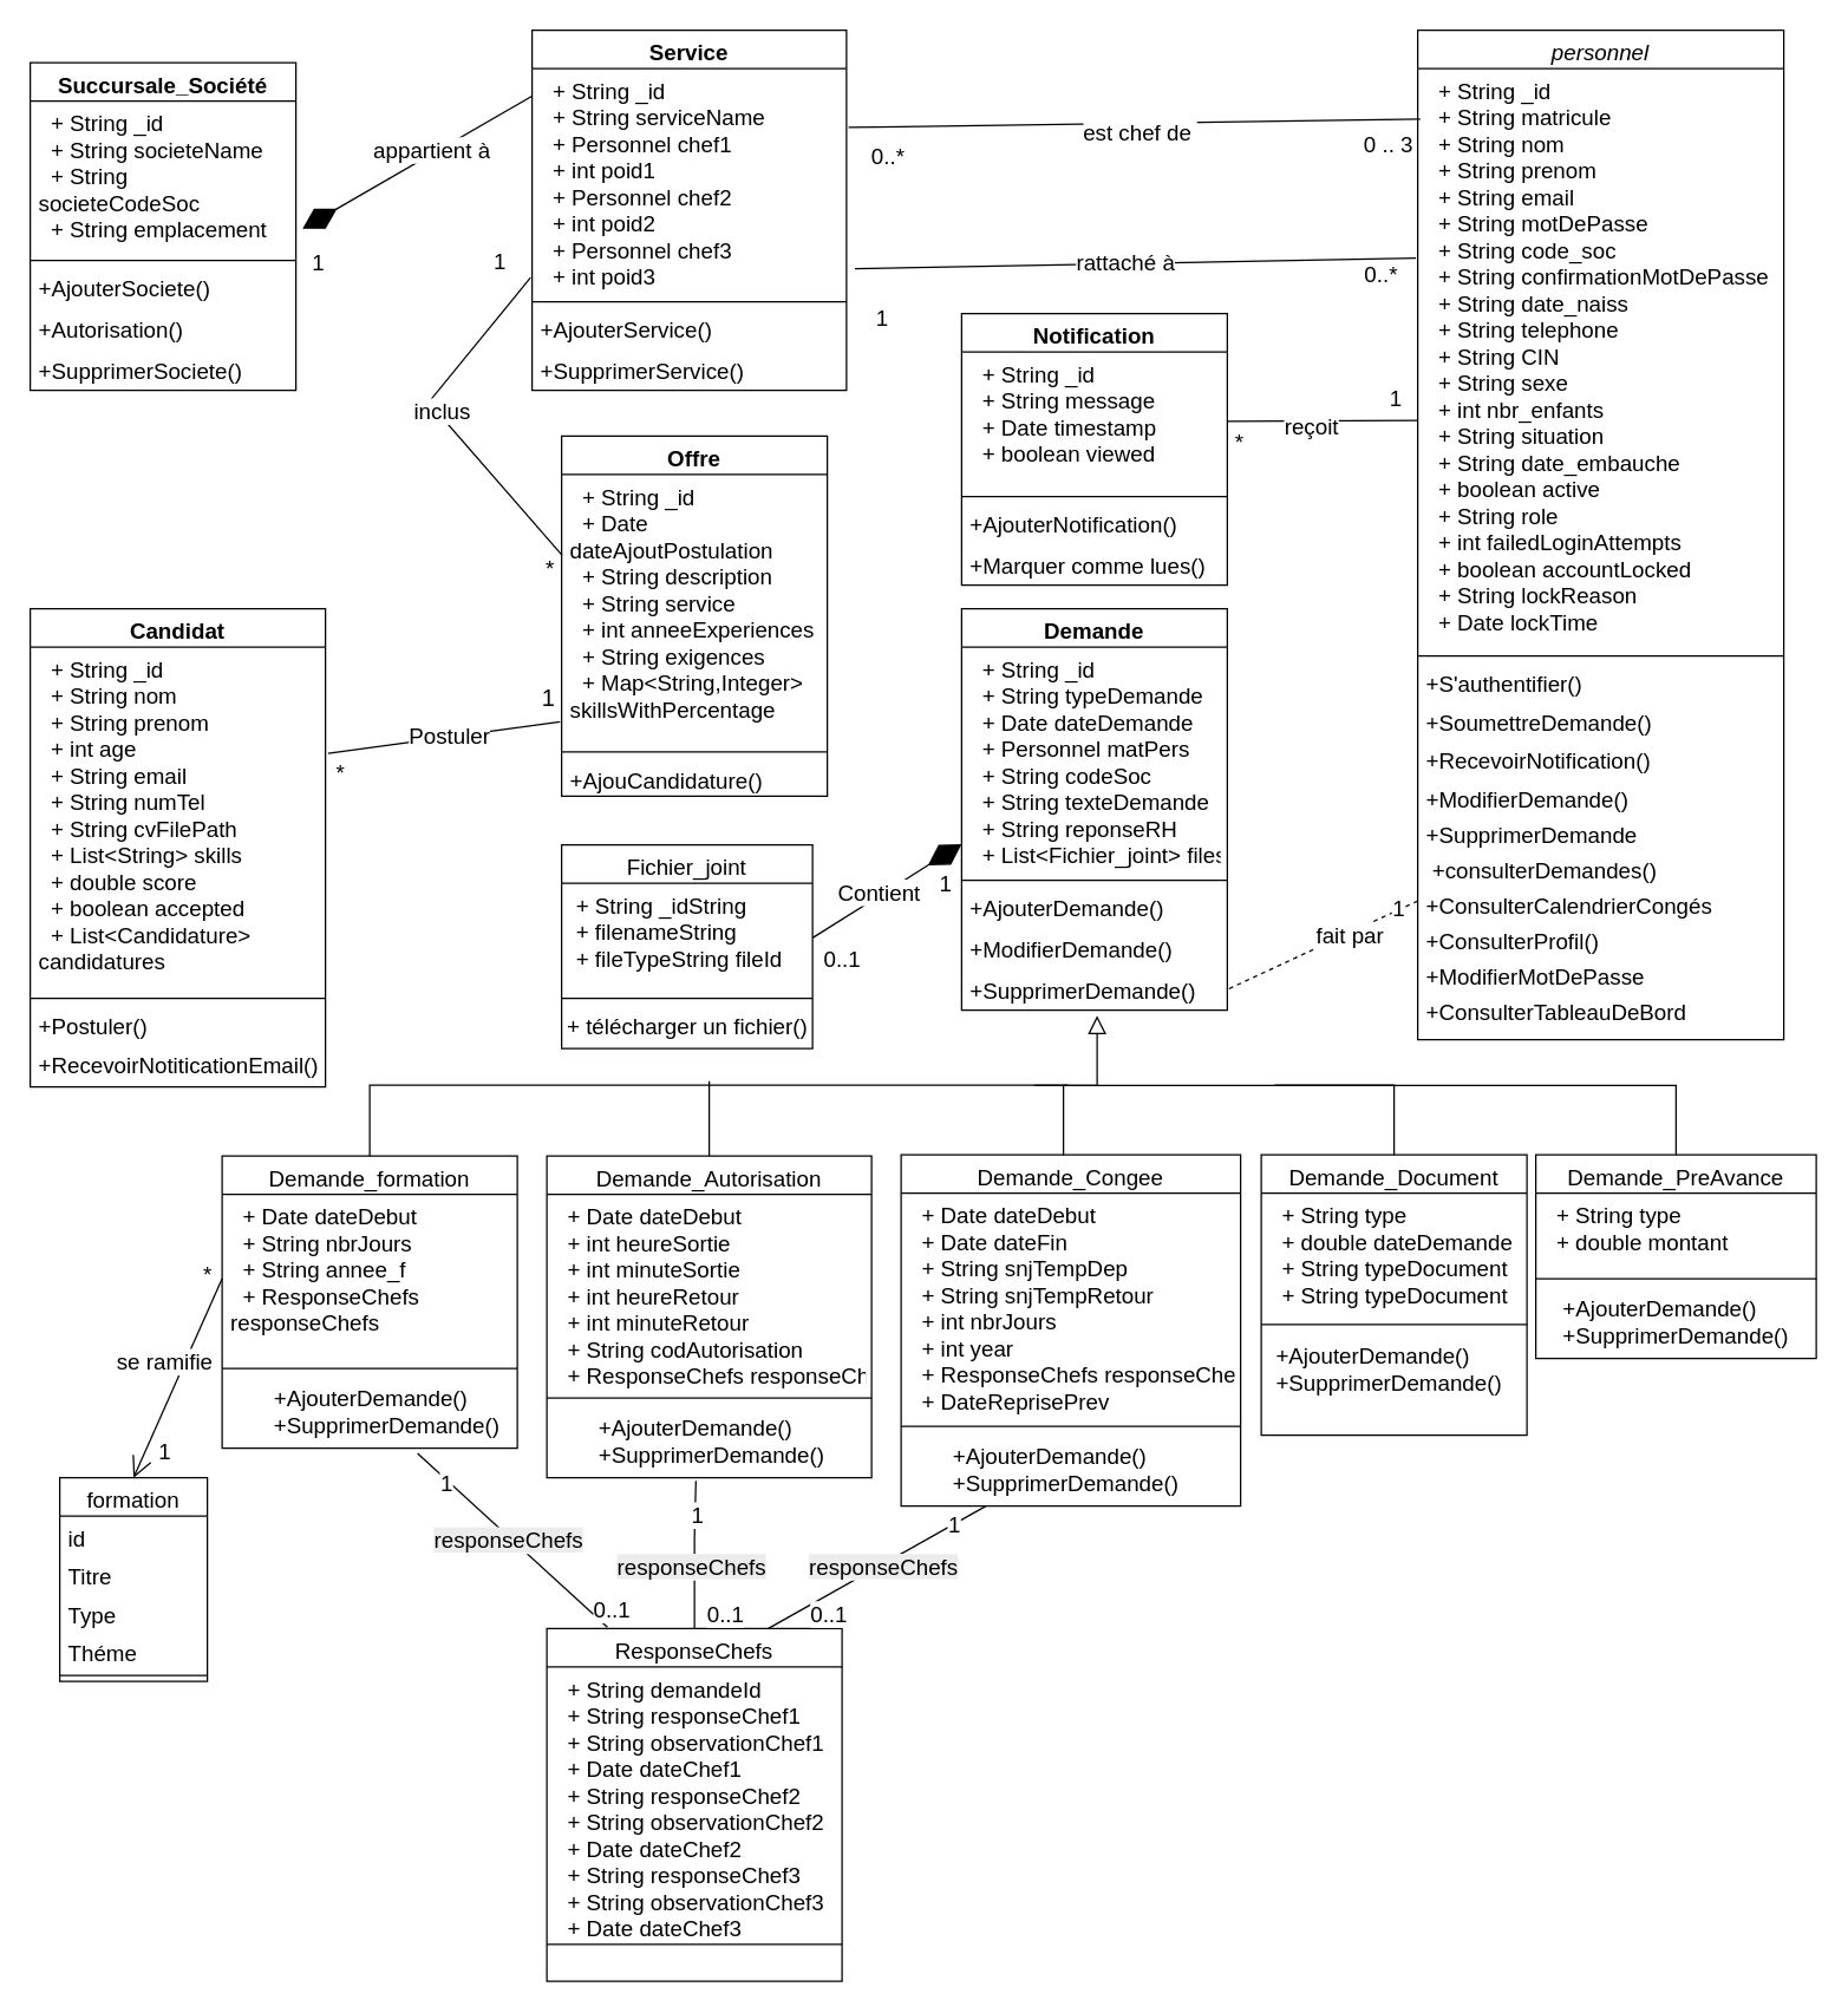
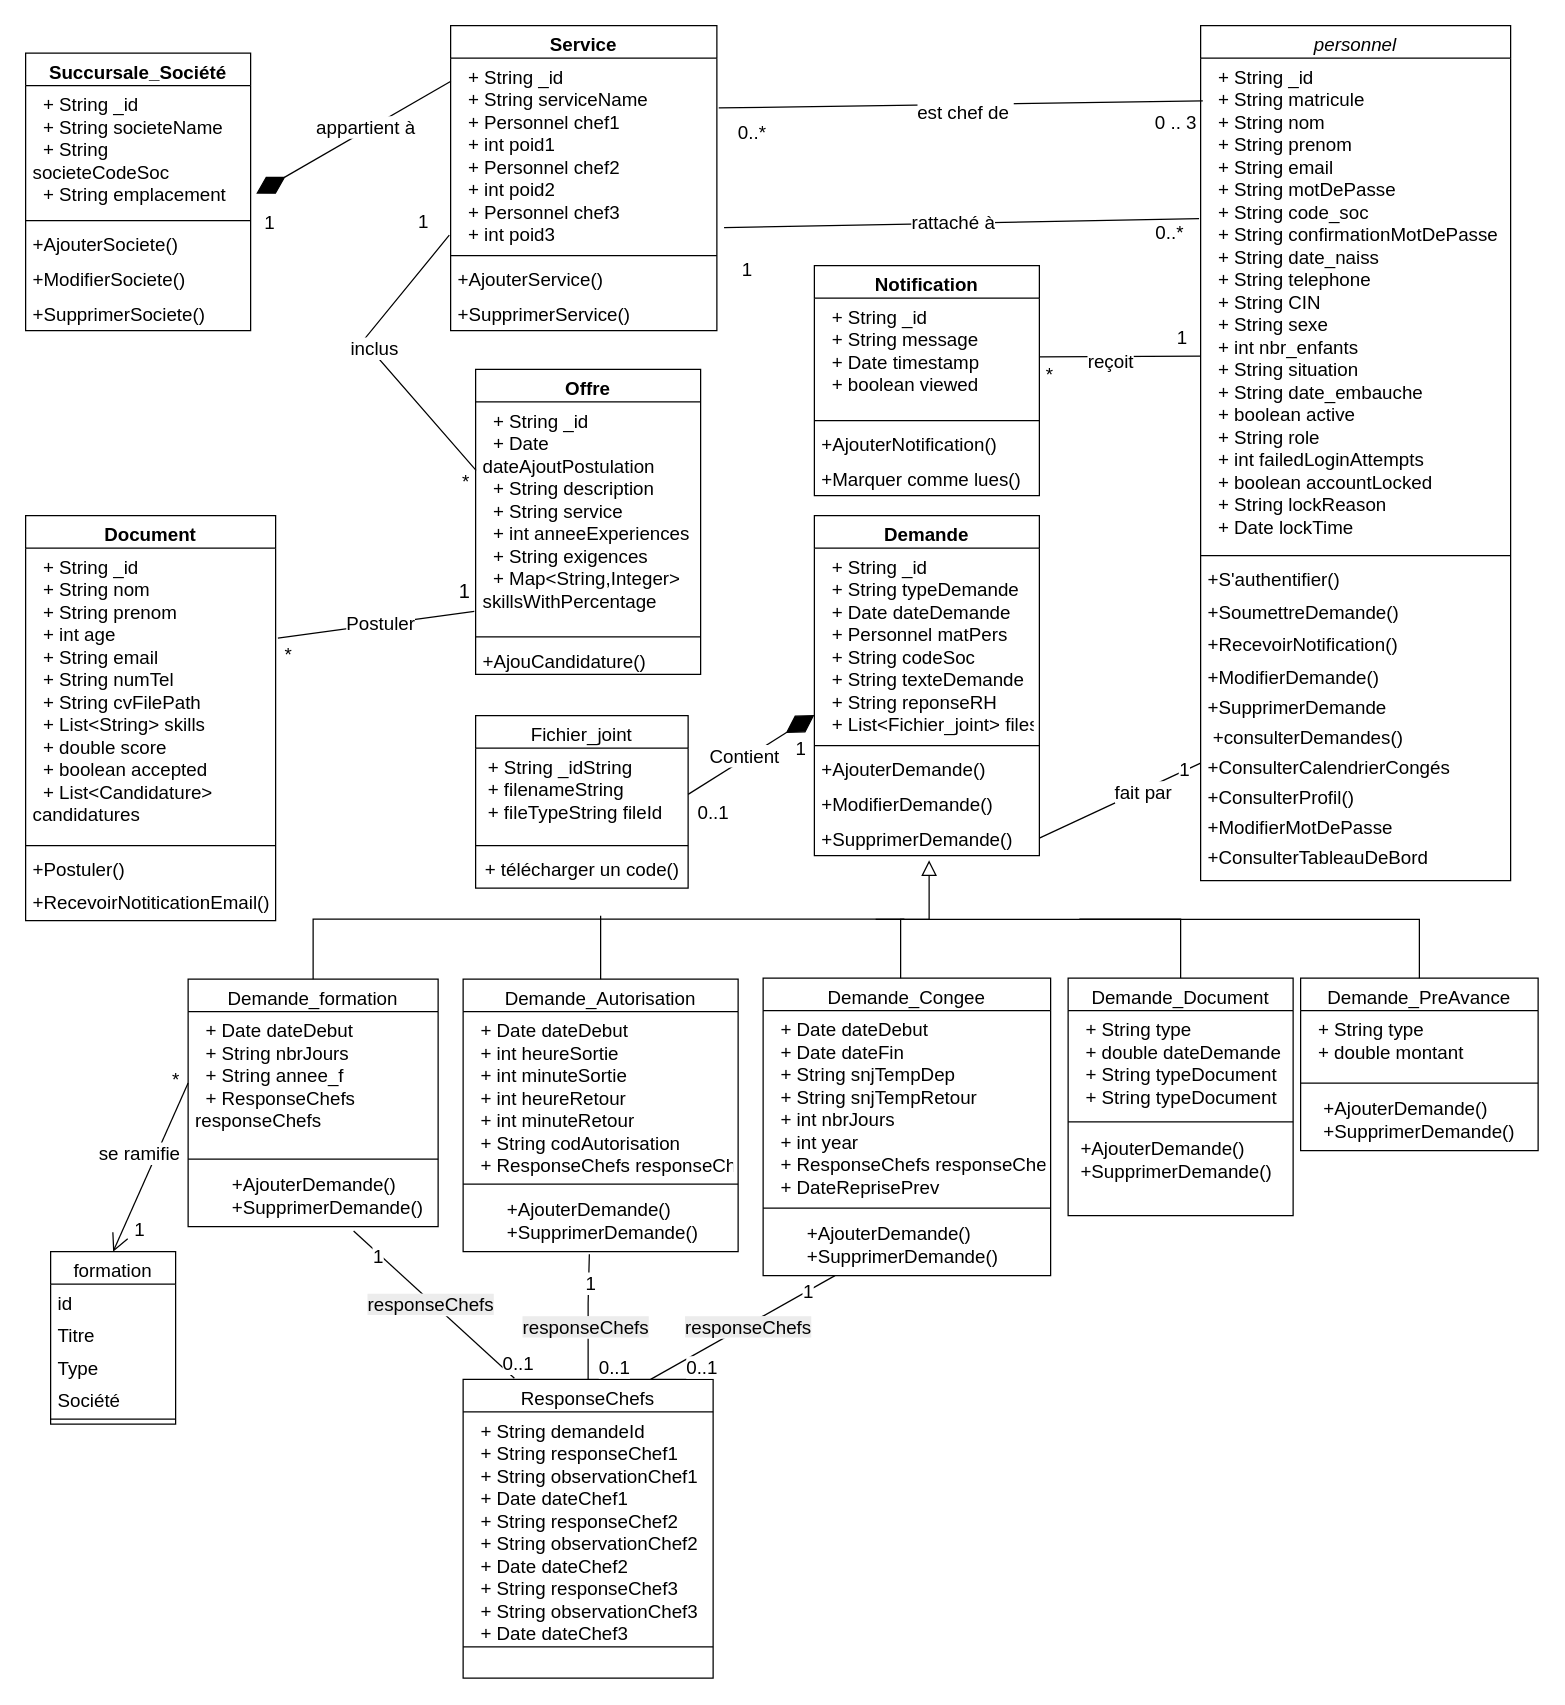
- <mxCell id="45" value="+Autorisation()" style="text;strokeColor=none;fillColor=none;align=left;verticalAlign=top;spacingLeft=4;spacingRight=4;overflow=hidden;rotatable=0;points=[[0,0.5],[1,0.5]];portConstraint=eastwest;whiteSpace=wrap;html=1;fontSize=15;" parent="41" vertex="1"><mxGeometry y="166" width="180" height="28" as="geometry" /></mxCell>
+ <mxCell id="45" value="+ModifierSociete()" style="text;strokeColor=none;fillColor=none;align=left;verticalAlign=top;spacingLeft=4;spacingRight=4;overflow=hidden;rotatable=0;points=[[0,0.5],[1,0.5]];portConstraint=eastwest;whiteSpace=wrap;html=1;fontSize=15;" parent="41" vertex="1"><mxGeometry y="166" width="180" height="28" as="geometry" /></mxCell>
- <mxCell id="47" value="Candidat" style="swimlane;fontStyle=1;align=center;verticalAlign=top;childLayout=stackLayout;horizontal=1;startSize=26;horizontalStack=0;resizeParent=1;resizeParentMax=0;resizeLast=0;collapsible=1;marginBottom=0;whiteSpace=wrap;html=1;fontSize=15;" parent="1" vertex="1"><mxGeometry x="20" y="412" width="200" height="324" as="geometry"><mxRectangle x="-330" y="546" width="140" height="30" as="alternateBounds" /></mxGeometry></mxCell>
+ <mxCell id="47" value="Document" style="swimlane;fontStyle=1;align=center;verticalAlign=top;childLayout=stackLayout;horizontal=1;startSize=26;horizontalStack=0;resizeParent=1;resizeParentMax=0;resizeLast=0;collapsible=1;marginBottom=0;whiteSpace=wrap;html=1;fontSize=15;" parent="1" vertex="1"><mxGeometry x="20" y="412" width="200" height="324" as="geometry"><mxRectangle x="-330" y="546" width="140" height="30" as="alternateBounds" /></mxGeometry></mxCell>
- <mxCell id="83" value="" style="endArrow=none;endFill=1;endSize=24;html=1;rounded=0;entryX=1;entryY=0.5;entryDx=0;entryDy=0;startFill=0;fontSize=15;exitX=0;exitY=0.5;exitDx=0;exitDy=0;dashed=1;" parent="1" source="11" target="61" edge="1"><mxGeometry width="160" relative="1" as="geometry"><mxPoint x="750" y="296" as="sourcePoint" /><mxPoint x="713.99" y="389.004" as="targetPoint" /></mxGeometry></mxCell>
+ <mxCell id="83" value="" style="endArrow=none;endFill=1;endSize=24;html=1;rounded=0;entryX=1;entryY=0.5;entryDx=0;entryDy=0;startFill=0;fontSize=15;exitX=0;exitY=0.5;exitDx=0;exitDy=0;" parent="1" source="11" target="61" edge="1"><mxGeometry width="160" relative="1" as="geometry"><mxPoint x="750" y="296" as="sourcePoint" /><mxPoint x="713.99" y="389.004" as="targetPoint" /></mxGeometry></mxCell>
- <mxCell id="107" value="+ télécharger un fichier()" style="text;html=1;align=center;verticalAlign=middle;resizable=0;points=[];autosize=1;strokeColor=none;fillColor=none;fontSize=15;" parent="104" vertex="1"><mxGeometry y="108" width="170" height="30" as="geometry" /></mxCell>
+ <mxCell id="107" value="+ télécharger un code()" style="text;html=1;align=center;verticalAlign=middle;resizable=0;points=[];autosize=1;strokeColor=none;fillColor=none;fontSize=15;" parent="104" vertex="1"><mxGeometry y="108" width="170" height="30" as="geometry" /></mxCell>
- <mxCell id="23" value="Théme" style="text;align=left;verticalAlign=top;spacingLeft=4;spacingRight=4;overflow=hidden;rotatable=0;points=[[0,0.5],[1,0.5]];portConstraint=eastwest;rounded=0;shadow=0;html=0;fontSize=15;" parent="19" vertex="1"><mxGeometry y="104" width="100" height="26" as="geometry" /></mxCell>
+ <mxCell id="23" value="Société" style="text;align=left;verticalAlign=top;spacingLeft=4;spacingRight=4;overflow=hidden;rotatable=0;points=[[0,0.5],[1,0.5]];portConstraint=eastwest;rounded=0;shadow=0;html=0;fontSize=15;" parent="19" vertex="1"><mxGeometry y="104" width="100" height="26" as="geometry" /></mxCell>
